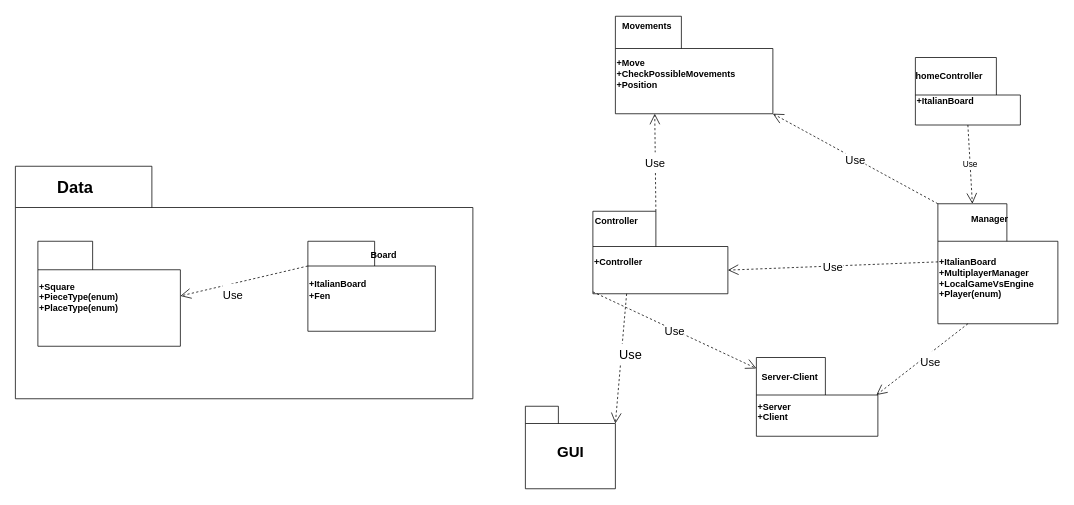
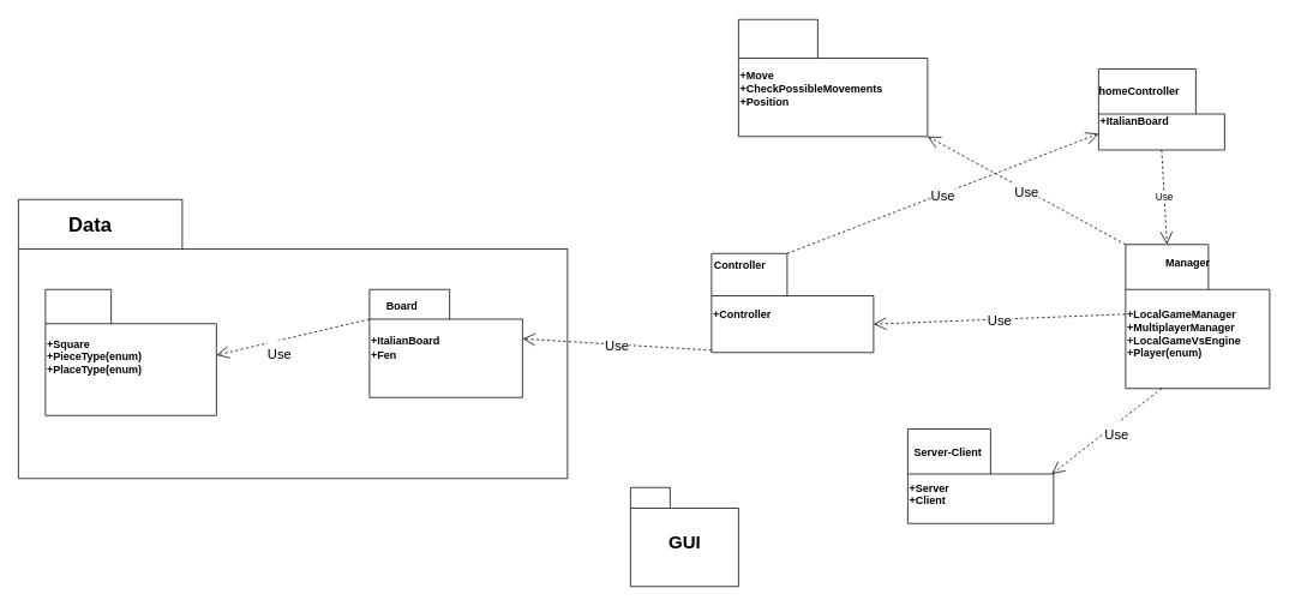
- <mxCell id="31" value="Movements" style="text;align=center;fontStyle=1;verticalAlign=middle;spacingLeft=3;spacingRight=3;strokeColor=none;rotatable=0;points=[[0,0.5],[1,0.5]];portConstraint=eastwest;" parent="29" vertex="1"><mxGeometry x="19.999" y="-0.001" width="45" height="24.665" as="geometry" /></mxCell>
- <mxCell id="33" value="&lt;font style=&quot;font-size: 15px&quot;&gt;Use&lt;/font&gt;" style="endArrow=open;endSize=12;dashed=1;html=1;fontSize=22;entryX=0.25;entryY=1;entryDx=0;entryDy=0;entryPerimeter=0;exitX=0;exitY=0;exitDx=84;exitDy=0;exitPerimeter=0;" parent="1" source="11" target="30" edge="1"><mxGeometry width="160" relative="1" as="geometry"><mxPoint x="850" y="201" as="sourcePoint" /><mxPoint x="570" y="212" as="targetPoint" /></mxGeometry></mxCell>
+ <mxCell id="33" value="&lt;font style=&quot;font-size: 15px&quot;&gt;Use&lt;/font&gt;" style="endArrow=open;endSize=12;dashed=1;html=1;fontSize=22;exitX=0;exitY=0;exitDx=84;exitDy=0;exitPerimeter=0;" parent="1" source="11" target="26" edge="1"><mxGeometry width="160" relative="1" as="geometry"><mxPoint x="850" y="201" as="sourcePoint" /><mxPoint x="570" y="212" as="targetPoint" /></mxGeometry></mxCell>
- <mxCell id="6" value="Board" style="text;align=center;fontStyle=1;verticalAlign=middle;spacingLeft=3;spacingRight=3;strokeColor=none;rotatable=0;points=[[0,0.5],[1,0.5]];portConstraint=eastwest;" parent="4" vertex="1"><mxGeometry x="89.286" y="9.231" width="24.286" height="18.462" as="geometry" /></mxCell>
+ <mxCell id="6" value="Board" style="text;align=center;fontStyle=1;verticalAlign=middle;spacingLeft=3;spacingRight=3;strokeColor=none;rotatable=0;points=[[0,0.5],[1,0.5]];portConstraint=eastwest;" parent="4" vertex="1"><mxGeometry x="24.286" y="9.231" width="24.286" height="18.462" as="geometry" /></mxCell>
- <mxCell id="14" value="&lt;br&gt;&lt;br&gt;+ItalianBoard&lt;br&gt;+MultiplayerManager&lt;br&gt;+LocalGameVsEngine&lt;br&gt;+Player(enum)" style="shape=folder;fontStyle=1;spacingTop=10;tabWidth=92;tabHeight=50;tabPosition=left;html=1;align=left;" parent="13" vertex="1"><mxGeometry width="160" height="160" as="geometry" /></mxCell>
+ <mxCell id="14" value="&lt;br&gt;&lt;br&gt;+LocalGameManager&lt;br&gt;+MultiplayerManager&lt;br&gt;+LocalGameVsEngine&lt;br&gt;+Player(enum)" style="shape=folder;fontStyle=1;spacingTop=10;tabWidth=92;tabHeight=50;tabPosition=left;html=1;align=left;" parent="13" vertex="1"><mxGeometry width="160" height="160" as="geometry" /></mxCell>
- <mxCell id="16" value="&lt;font style=&quot;font-size: 15px&quot;&gt;Use&lt;/font&gt;" style="endArrow=open;endSize=12;dashed=1;html=1;fontSize=22;exitX=0;exitY=0;exitDx=0;exitDy=107.5;exitPerimeter=0;" parent="1" source="11" target="21" edge="1"><mxGeometry width="160" relative="1" as="geometry"><mxPoint x="-130" y="391" as="sourcePoint" /><mxPoint x="30" y="391" as="targetPoint" /></mxGeometry></mxCell>
+ <mxCell id="16" value="&lt;font style=&quot;font-size: 15px&quot;&gt;Use&lt;/font&gt;" style="endArrow=open;endSize=12;dashed=1;html=1;fontSize=22;entryX=0;entryY=0;entryDx=170;entryDy=54.75;entryPerimeter=0;exitX=0;exitY=0;exitDx=0;exitDy=107.5;exitPerimeter=0;" parent="1" source="11" target="5" edge="1"><mxGeometry width="160" relative="1" as="geometry"><mxPoint x="-130" y="391" as="sourcePoint" /><mxPoint x="30" y="391" as="targetPoint" /></mxGeometry></mxCell>
- <mxCell id="19" value="&lt;font style=&quot;font-size: 17px&quot;&gt;Use&lt;/font&gt;" style="endArrow=open;endSize=12;dashed=1;html=1;fontSize=22;entryX=0;entryY=0;entryDx=120;entryDy=23;entryPerimeter=0;exitX=0.25;exitY=1;exitDx=0;exitDy=0;exitPerimeter=0;" parent="1" source="11" target="18" edge="1"><mxGeometry x="-0.087" y="12" width="160" relative="1" as="geometry"><mxPoint x="-30" y="151" as="sourcePoint" /><mxPoint x="130" y="151" as="targetPoint" /><mxPoint as="offset" /></mxGeometry></mxCell>
